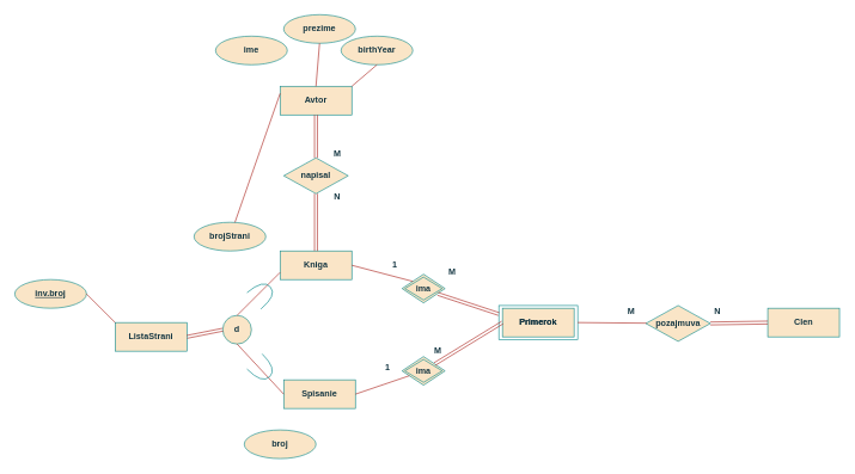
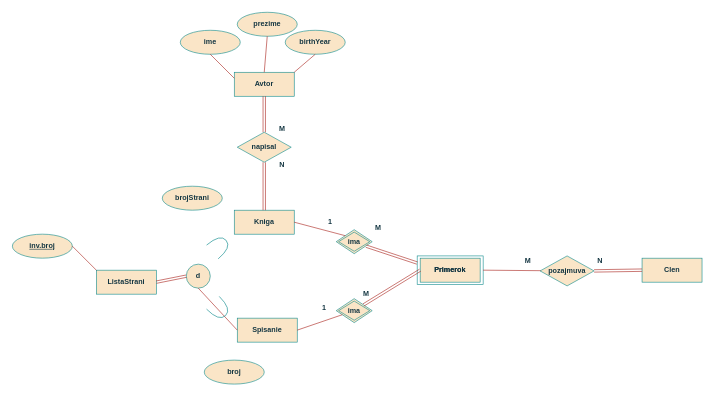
- <mxCell id="25" value="" style="endArrow=none;html=1;rounded=0;strokeColor=#A8201A;fontColor=#143642;fillColor=#FAE5C7;exitX=0;exitY=0.25;exitDx=0;exitDy=0;fontStyle=1;" parent="1" source="5" target="9" edge="1"><mxGeometry width="50" height="50" relative="1" as="geometry"><mxPoint x="475" y="310" as="sourcePoint" /><mxPoint x="525" y="260" as="targetPoint" /></mxGeometry></mxCell>
+ <mxCell id="25" value="" style="endArrow=none;html=1;rounded=0;strokeColor=#A8201A;fontColor=#143642;fillColor=#FAE5C7;entryX=0.5;entryY=1;entryDx=0;entryDy=0;exitX=0;exitY=0.25;exitDx=0;exitDy=0;fontStyle=1" parent="1" source="5" target="14" edge="1"><mxGeometry width="50" height="50" relative="1" as="geometry"><mxPoint x="475" y="310" as="sourcePoint" /><mxPoint x="525" y="260" as="targetPoint" /></mxGeometry></mxCell>
- <mxCell id="20" value="" style="endArrow=none;html=1;rounded=0;strokeColor=#A8201A;fontColor=#143642;fillColor=#FAE5C7;exitX=0.5;exitY=0;exitDx=0;exitDy=0;entryX=0;entryY=0.75;entryDx=0;entryDy=0;fontStyle=1" parent="1" source="17" target="3" edge="1"><mxGeometry width="50" height="50" relative="1" as="geometry"><mxPoint x="270" y="480" as="sourcePoint" /><mxPoint x="320" y="470" as="targetPoint" /></mxGeometry></mxCell>
